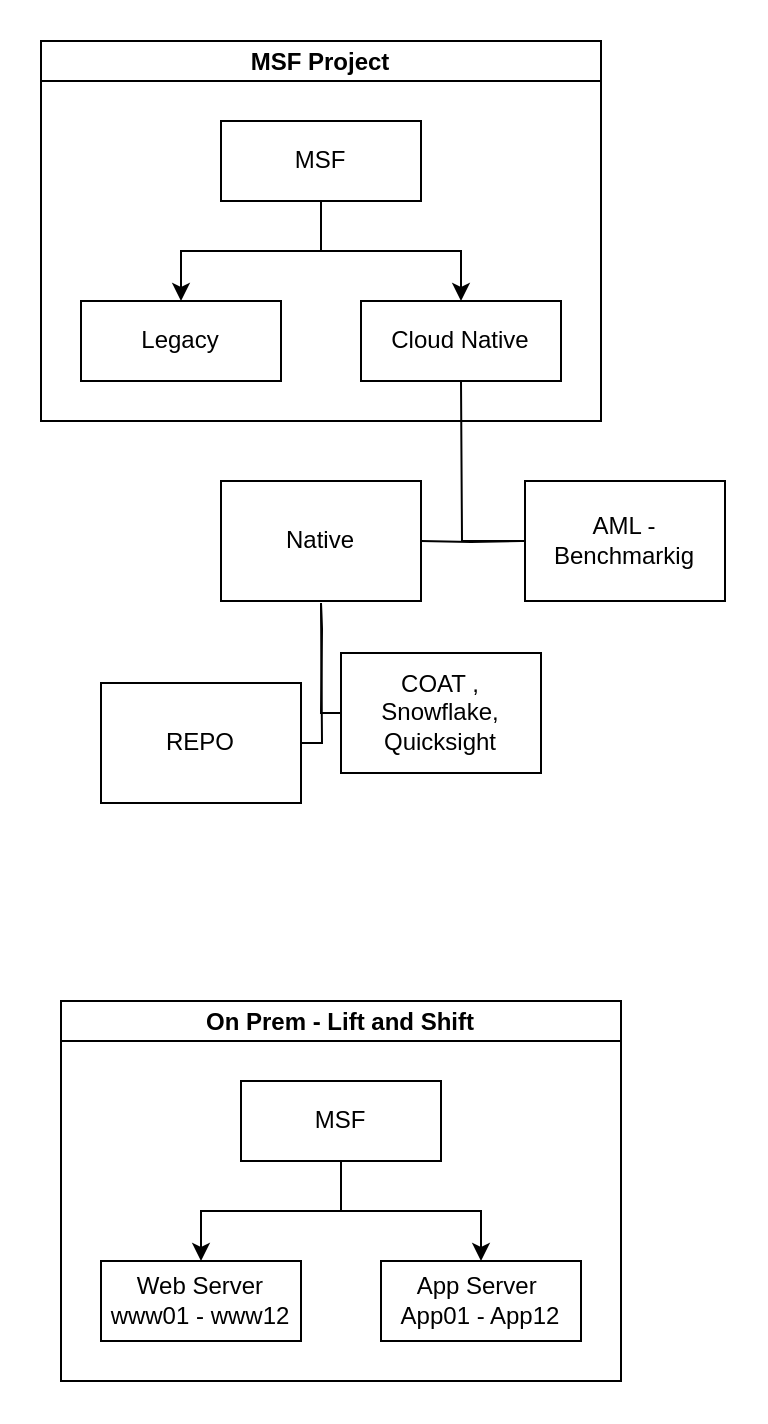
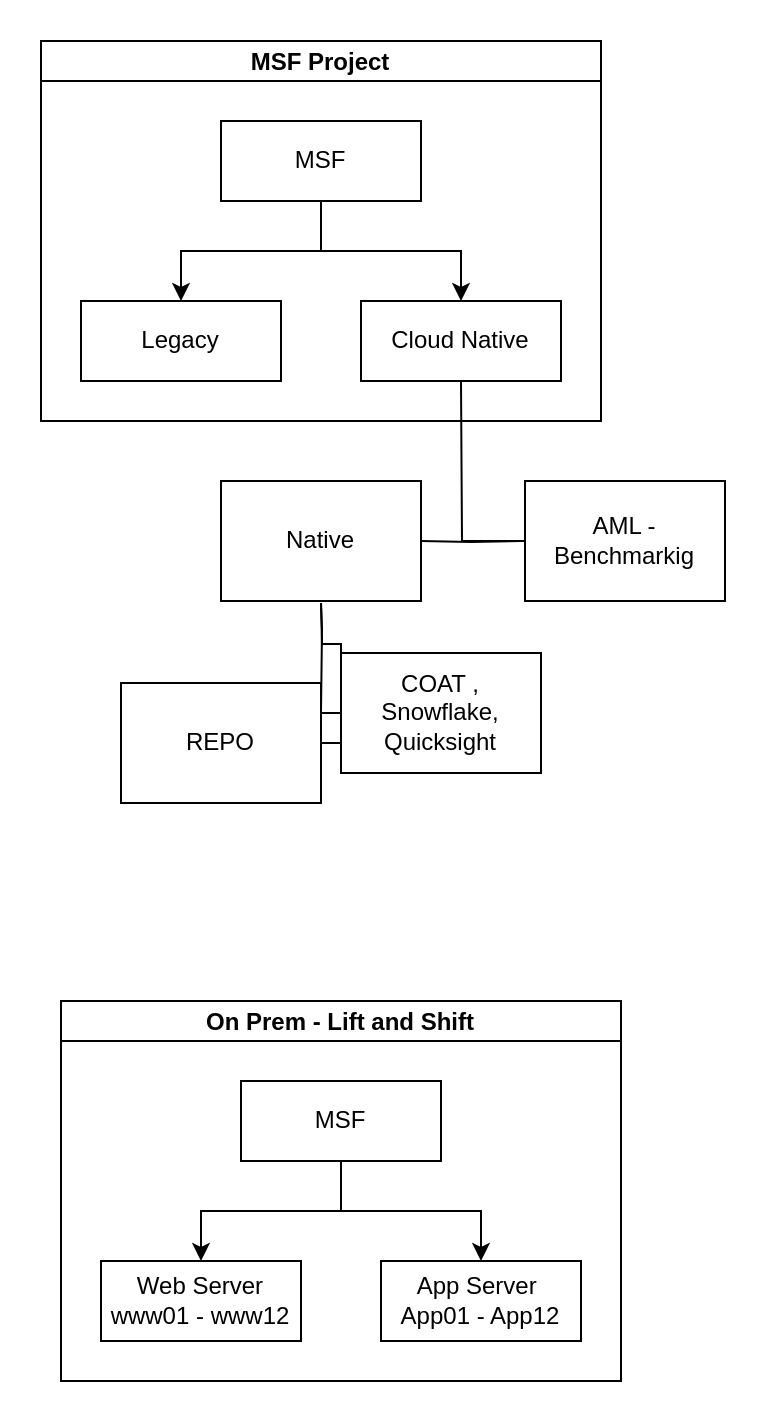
- <mxCell id="14" value="REPO" style="whiteSpace=wrap;html=1;align=center;verticalAlign=middle;treeFolding=1;treeMoving=1;" vertex="1" parent="1"><mxGeometry x="50" y="341" width="100" height="60" as="geometry" /></mxCell>
+ <mxCell id="14" value="REPO" style="whiteSpace=wrap;html=1;align=center;verticalAlign=middle;treeFolding=1;treeMoving=1;" vertex="1" parent="1"><mxGeometry x="60" y="341" width="100" height="60" as="geometry" /></mxCell>
